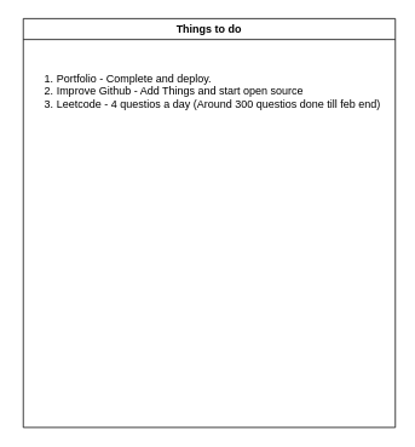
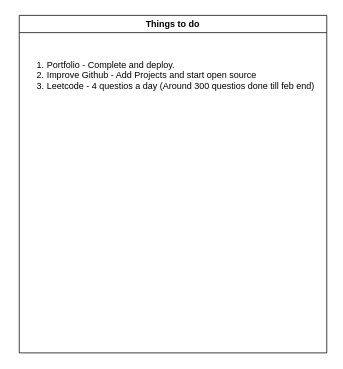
- <mxCell id="3" value="&lt;div align=&quot;left&quot;&gt;&lt;ol&gt;&lt;li&gt;Portfolio - Complete and deploy.&lt;/li&gt;&lt;li&gt;Improve Github - Add Things and start open source&lt;/li&gt;&lt;li&gt;Leetcode - 4 questios a day (Around 300 questios done till feb end)&lt;br&gt;&lt;/li&gt;&lt;/ol&gt;&lt;/div&gt;" style="text;html=1;align=left;verticalAlign=middle;resizable=0;points=[];autosize=1;strokeColor=none;fillColor=none;" parent="2" vertex="1"><mxGeometry x="-5" y="40" width="410" height="80" as="geometry" /></mxCell>
+ <mxCell id="3" value="&lt;div align=&quot;left&quot;&gt;&lt;ol&gt;&lt;li&gt;Portfolio - Complete and deploy.&lt;/li&gt;&lt;li&gt;Improve Github - Add Projects and start open source&lt;/li&gt;&lt;li&gt;Leetcode - 4 questios a day (Around 300 questios done till feb end)&lt;br&gt;&lt;/li&gt;&lt;/ol&gt;&lt;/div&gt;" style="text;html=1;align=left;verticalAlign=middle;resizable=0;points=[];autosize=1;strokeColor=none;fillColor=none;" parent="2" vertex="1"><mxGeometry x="-5" y="40" width="410" height="80" as="geometry" /></mxCell>
